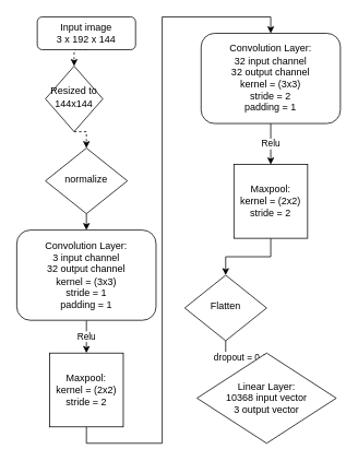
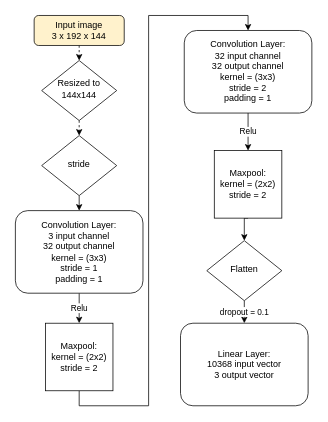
- <mxCell id="3" value="Input image &lt;br&gt;3 x 192 x 144" style="rounded=1;whiteSpace=wrap;html=1;fontSize=12;glass=0;strokeWidth=1;shadow=0;" parent="1" vertex="1"><mxGeometry x="45" y="20" width="120" height="40" as="geometry" /></mxCell>
+ <mxCell id="3" value="Input image &lt;br&gt;3 x 192 x 144" style="rounded=1;whiteSpace=wrap;html=1;fontSize=12;glass=0;strokeWidth=1;shadow=0;fillColor=#fff2cc;" parent="1" vertex="1"><mxGeometry x="45" y="20" width="120" height="40" as="geometry" /></mxCell>
- <mxCell id="5" value="Resized to&lt;br&gt;144x144" style="rhombus;whiteSpace=wrap;html=1;shadow=0;fontFamily=Helvetica;fontSize=12;align=center;strokeWidth=1;spacing=6;spacingTop=-4;" parent="1" vertex="1"><mxGeometry x="55" y="80" width="70" height="80" as="geometry" /></mxCell>
+ <mxCell id="5" value="Resized to&lt;br&gt;144x144" style="rhombus;whiteSpace=wrap;html=1;shadow=0;fontFamily=Helvetica;fontSize=12;align=center;strokeWidth=1;spacing=6;spacingTop=-4;" parent="1" vertex="1"><mxGeometry x="55" y="80" width="100" height="80" as="geometry" /></mxCell>
- <mxCell id="7" value="normalize" style="rhombus;whiteSpace=wrap;html=1;shadow=0;fontFamily=Helvetica;fontSize=12;align=center;strokeWidth=1;spacing=6;spacingTop=-4;" parent="1" vertex="1"><mxGeometry x="55" y="180" width="100" height="80" as="geometry" /></mxCell>
+ <mxCell id="7" value="stride" style="rhombus;whiteSpace=wrap;html=1;shadow=0;fontFamily=Helvetica;fontSize=12;align=center;strokeWidth=1;spacing=6;spacingTop=-4;" parent="1" vertex="1"><mxGeometry x="55" y="180" width="100" height="80" as="geometry" /></mxCell>
- <mxCell id="17" value="Flatten" style="rhombus;whiteSpace=wrap;html=1;shadow=0;fontFamily=Helvetica;fontSize=12;align=center;strokeWidth=1;spacing=6;spacingTop=-4;" vertex="1" parent="1"><mxGeometry x="225" y="335" width="100" height="80" as="geometry" /></mxCell>
+ <mxCell id="17" value="Flatten" style="rhombus;whiteSpace=wrap;html=1;shadow=0;fontFamily=Helvetica;fontSize=12;align=center;strokeWidth=1;spacing=6;spacingTop=-4;" vertex="1" parent="1"><mxGeometry x="275" y="320" width="100" height="80" as="geometry" /></mxCell>
- <mxCell id="18" value="Linear Layer:&lt;br&gt;10368 input vector&lt;br&gt;3 output vector" style="rhombus;whiteSpace=wrap;html=1;fontSize=12;glass=0;strokeWidth=1;shadow=0;" vertex="1" parent="1"><mxGeometry x="240" y="430" width="170" height="110" as="geometry" /></mxCell>
+ <mxCell id="18" value="Linear Layer:&lt;br&gt;10368 input vector&lt;br&gt;3 output vector" style="rounded=1;whiteSpace=wrap;html=1;fontSize=12;glass=0;strokeWidth=1;shadow=0;" vertex="1" parent="1"><mxGeometry x="240" y="430" width="170" height="110" as="geometry" /></mxCell>
